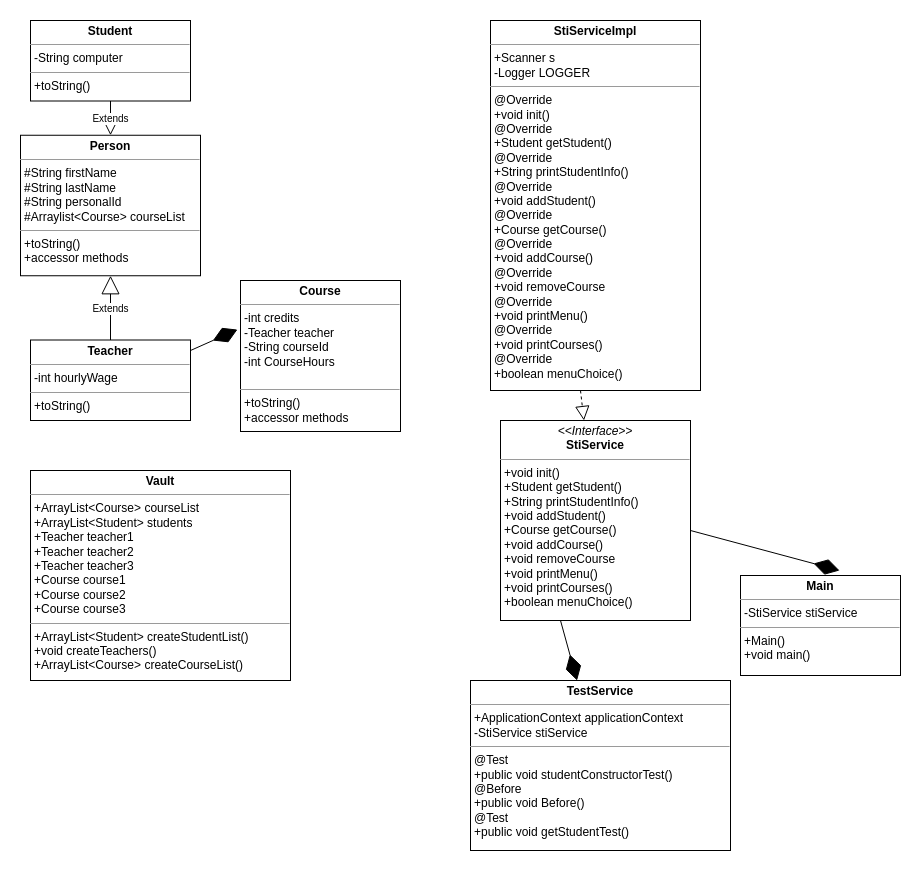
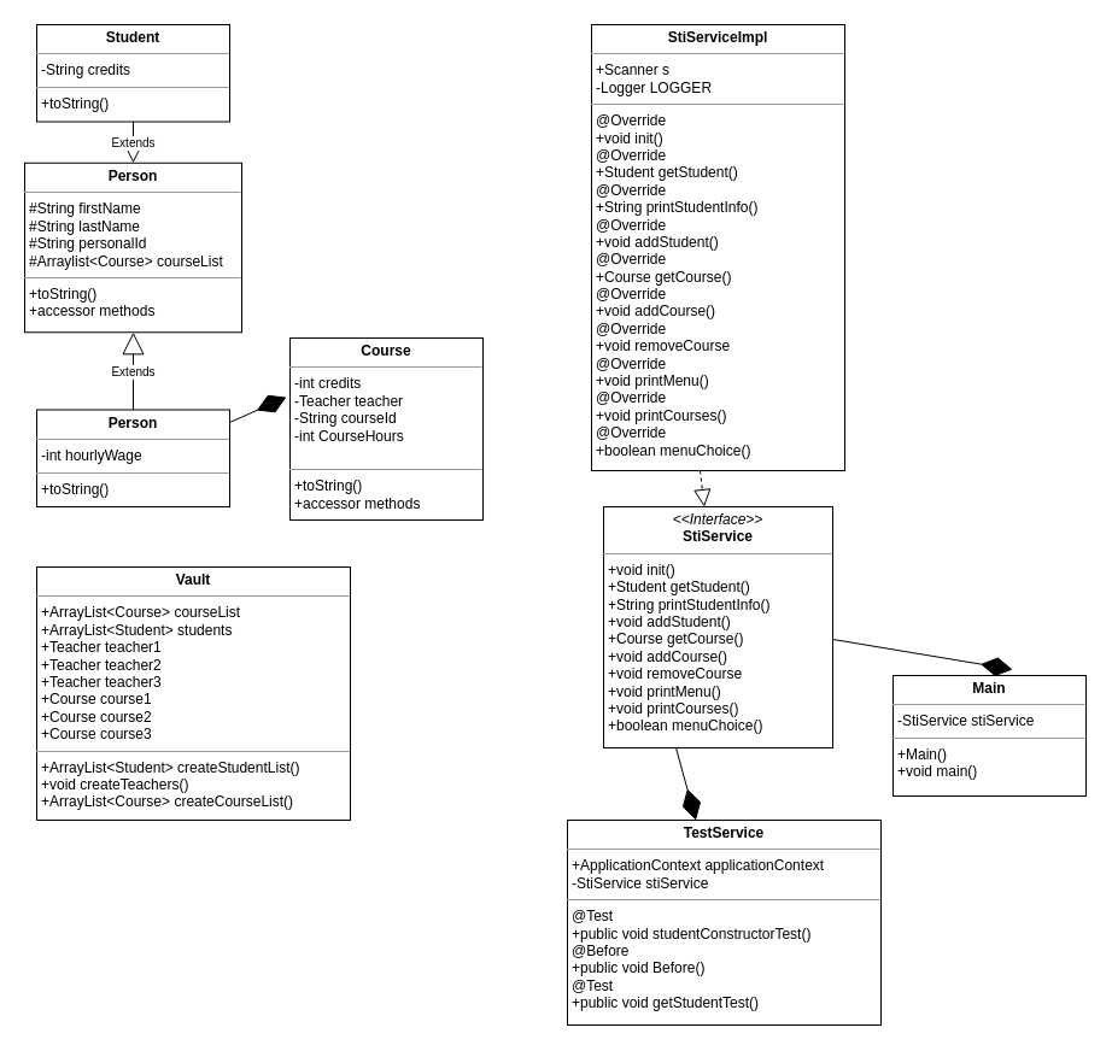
- <mxCell id="4" value="&lt;p style=&quot;margin: 0px ; margin-top: 4px ; text-align: center&quot;&gt;&lt;b&gt;Student&lt;/b&gt;&lt;/p&gt;&lt;hr size=&quot;1&quot;&gt;&lt;p style=&quot;margin: 0px ; margin-left: 4px&quot;&gt;-String computer&lt;/p&gt;&lt;hr size=&quot;1&quot;&gt;&lt;p style=&quot;margin: 0px ; margin-left: 4px&quot;&gt;+toString()&lt;/p&gt;" style="verticalAlign=top;align=left;overflow=fill;fontSize=12;fontFamily=Helvetica;html=1;" vertex="1" parent="1"><mxGeometry x="30" y="20" width="160" height="80.5" as="geometry" /></mxCell>
+ <mxCell id="4" value="&lt;p style=&quot;margin: 0px ; margin-top: 4px ; text-align: center&quot;&gt;&lt;b&gt;Student&lt;/b&gt;&lt;/p&gt;&lt;hr size=&quot;1&quot;&gt;&lt;p style=&quot;margin: 0px ; margin-left: 4px&quot;&gt;-String credits&lt;/p&gt;&lt;hr size=&quot;1&quot;&gt;&lt;p style=&quot;margin: 0px ; margin-left: 4px&quot;&gt;+toString()&lt;/p&gt;" style="verticalAlign=top;align=left;overflow=fill;fontSize=12;fontFamily=Helvetica;html=1;" vertex="1" parent="1"><mxGeometry x="30" y="20" width="160" height="80.5" as="geometry" /></mxCell>
- <mxCell id="5" value="&lt;p style=&quot;margin: 0px ; margin-top: 4px ; text-align: center&quot;&gt;&lt;b&gt;Teacher&lt;/b&gt;&lt;/p&gt;&lt;hr size=&quot;1&quot;&gt;&lt;p style=&quot;margin: 0px ; margin-left: 4px&quot;&gt;-int hourlyWage&lt;/p&gt;&lt;hr size=&quot;1&quot;&gt;&lt;p style=&quot;margin: 0px ; margin-left: 4px&quot;&gt;+toString()&lt;/p&gt;" style="verticalAlign=top;align=left;overflow=fill;fontSize=12;fontFamily=Helvetica;html=1;" vertex="1" parent="1"><mxGeometry x="30" y="339.5" width="160" height="80.5" as="geometry" /></mxCell>
+ <mxCell id="5" value="&lt;p style=&quot;margin: 0px ; margin-top: 4px ; text-align: center&quot;&gt;&lt;b&gt;Person&lt;/b&gt;&lt;/p&gt;&lt;hr size=&quot;1&quot;&gt;&lt;p style=&quot;margin: 0px ; margin-left: 4px&quot;&gt;-int hourlyWage&lt;/p&gt;&lt;hr size=&quot;1&quot;&gt;&lt;p style=&quot;margin: 0px ; margin-left: 4px&quot;&gt;+toString()&lt;/p&gt;" style="verticalAlign=top;align=left;overflow=fill;fontSize=12;fontFamily=Helvetica;html=1;" vertex="1" parent="1"><mxGeometry x="30" y="339.5" width="160" height="80.5" as="geometry" /></mxCell>
- <mxCell id="8" value="&lt;p style=&quot;margin: 0px ; margin-top: 4px ; text-align: center&quot;&gt;&lt;b&gt;Main&lt;/b&gt;&lt;/p&gt;&lt;hr size=&quot;1&quot;&gt;&lt;p style=&quot;margin: 0px ; margin-left: 4px&quot;&gt;-StiService stiService&lt;/p&gt;&lt;hr size=&quot;1&quot;&gt;&lt;p style=&quot;margin: 0px ; margin-left: 4px&quot;&gt;+Main()&lt;/p&gt;&lt;p style=&quot;margin: 0px ; margin-left: 4px&quot;&gt;+void main()&lt;/p&gt;" style="verticalAlign=top;align=left;overflow=fill;fontSize=12;fontFamily=Helvetica;html=1;" vertex="1" parent="1"><mxGeometry x="740" y="575" width="160" height="100" as="geometry" /></mxCell>
+ <mxCell id="8" value="&lt;p style=&quot;margin: 0px ; margin-top: 4px ; text-align: center&quot;&gt;&lt;b&gt;Main&lt;/b&gt;&lt;/p&gt;&lt;hr size=&quot;1&quot;&gt;&lt;p style=&quot;margin: 0px ; margin-left: 4px&quot;&gt;-StiService stiService&lt;/p&gt;&lt;hr size=&quot;1&quot;&gt;&lt;p style=&quot;margin: 0px ; margin-left: 4px&quot;&gt;+Main()&lt;/p&gt;&lt;p style=&quot;margin: 0px ; margin-left: 4px&quot;&gt;+void main()&lt;/p&gt;" style="verticalAlign=top;align=left;overflow=fill;fontSize=12;fontFamily=Helvetica;html=1;" vertex="1" parent="1"><mxGeometry x="740" y="560" width="160" height="100" as="geometry" /></mxCell>
